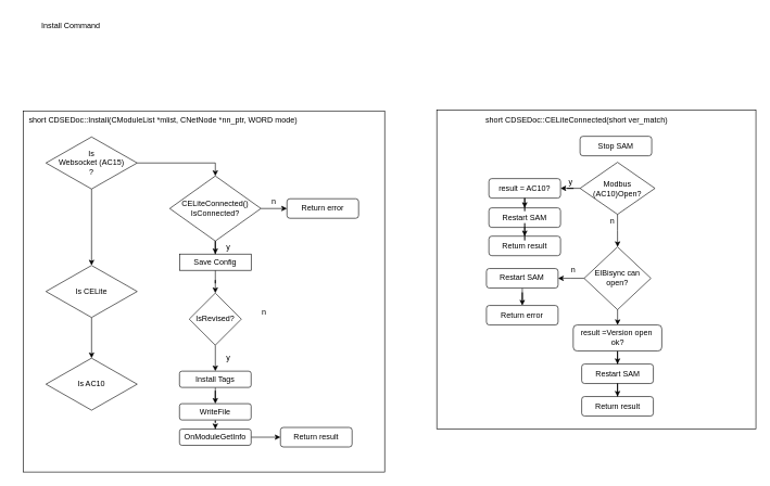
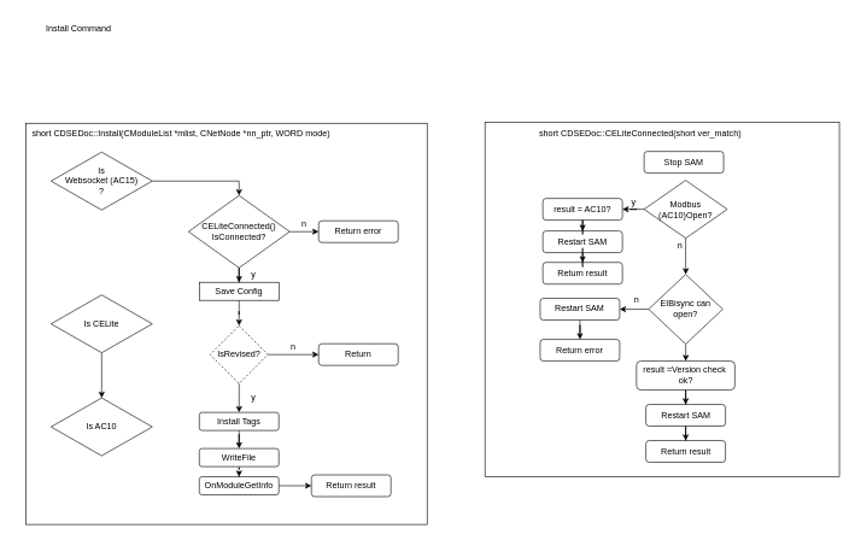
- <mxCell id="8" style="edgeStyle=orthogonalEdgeStyle;rounded=0;orthogonalLoop=1;jettySize=auto;html=1;" edge="1" parent="1" source="9" target="51"><mxGeometry relative="1" as="geometry" /></mxCell>
- <mxCell id="12" value="IsRevised?" style="rhombus;whiteSpace=wrap;html=1;" vertex="1" parent="1"><mxGeometry x="290" y="450" width="80" height="80" as="geometry" /></mxCell>
+ <mxCell id="12" value="IsRevised?" style="rhombus;whiteSpace=wrap;html=1;dashed=1;" vertex="1" parent="1"><mxGeometry x="290" y="450" width="80" height="80" as="geometry" /></mxCell>
+ <mxCell id="10" style="edgeStyle=orthogonalEdgeStyle;rounded=0;orthogonalLoop=1;jettySize=auto;html=1;entryX=0;entryY=0.5;entryDx=0;entryDy=0;" edge="1" parent="1" source="12" target="45"><mxGeometry relative="1" as="geometry" /></mxCell>
+ <mxCell id="45" value="Return" style="rounded=1;whiteSpace=wrap;html=1;" vertex="1" parent="1"><mxGeometry x="440" y="475" width="110" height="30" as="geometry" /></mxCell>
- <mxCell id="35" value="&lt;span&gt;result =Version open&amp;nbsp;&lt;/span&gt;&lt;br&gt;&lt;span&gt;ok?&lt;/span&gt;" style="rounded=1;whiteSpace=wrap;html=1;" vertex="1" parent="13"><mxGeometry x="209.5" y="330" width="136" height="40" as="geometry" /></mxCell>
+ <mxCell id="35" value="&lt;span&gt;result =Version check&amp;nbsp;&lt;/span&gt;&lt;br&gt;&lt;span&gt;ok?&lt;/span&gt;" style="rounded=1;whiteSpace=wrap;html=1;" vertex="1" parent="13"><mxGeometry x="209.5" y="330" width="136" height="40" as="geometry" /></mxCell>
